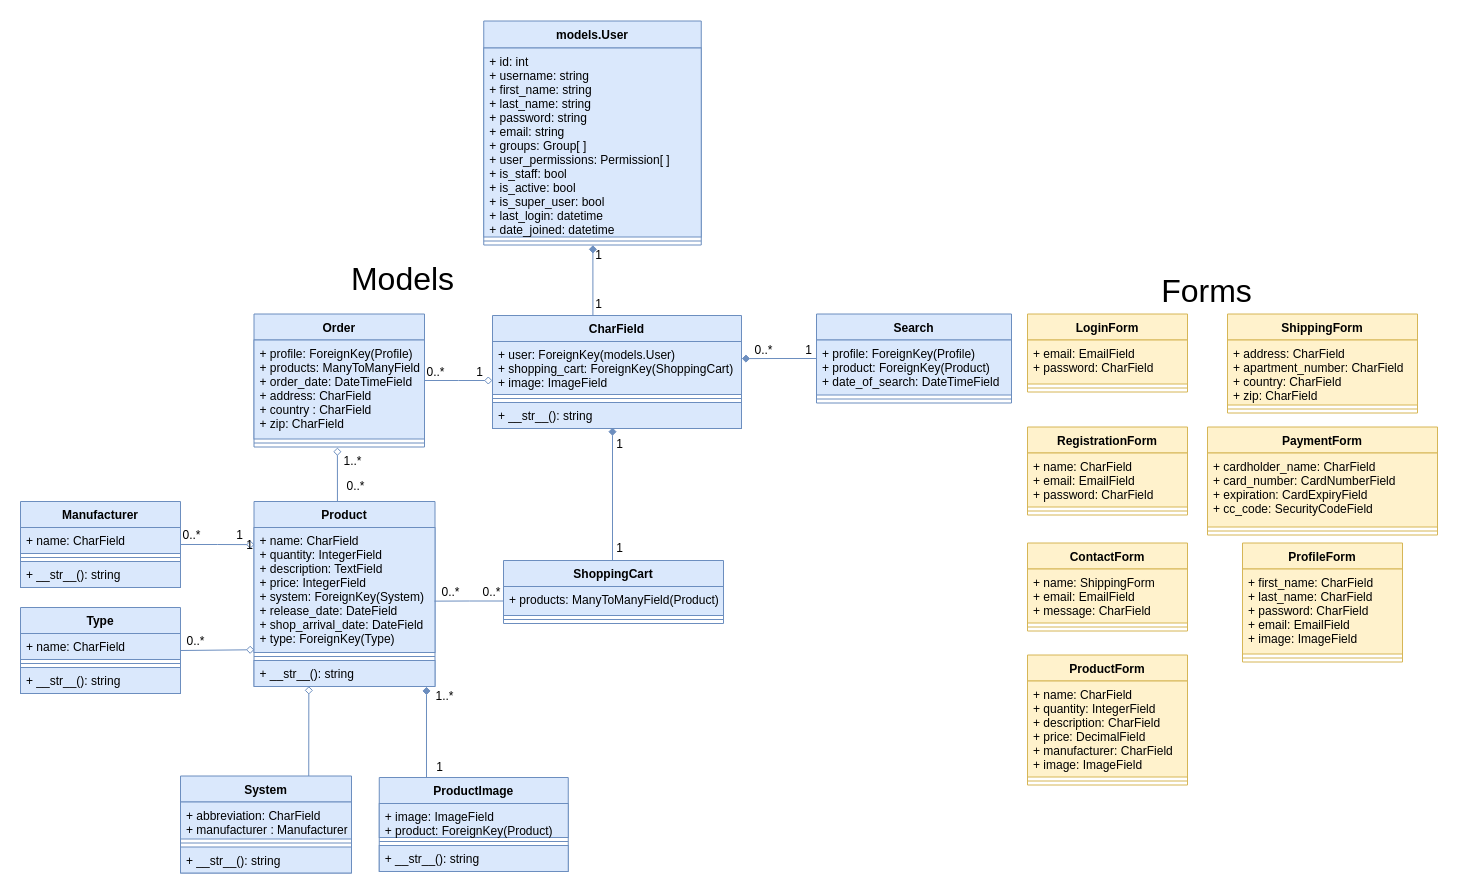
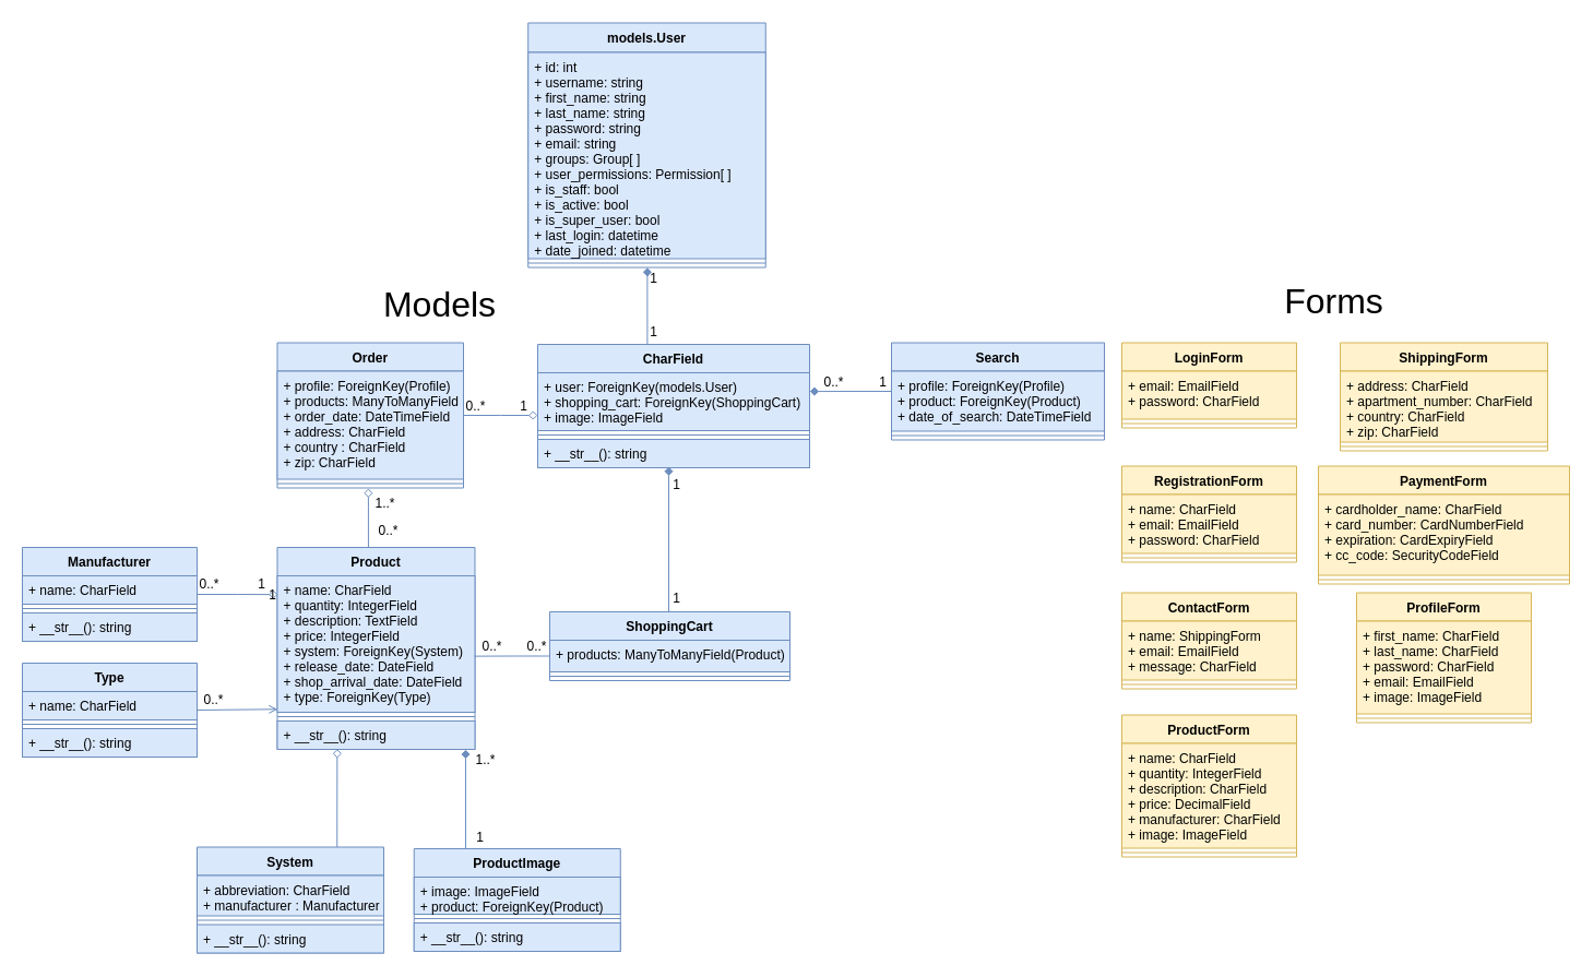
- <mxCell id="48" value="&lt;font style=&quot;font-size: 32px&quot;&gt;Forms&lt;/font&gt;" style="text;html=1;align=center;verticalAlign=middle;resizable=0;points=[];autosize=1;" parent="1" vertex="1"><mxGeometry x="1151" y="276" width="110" height="30" as="geometry" /></mxCell>
+ <mxCell id="48" value="&lt;font style=&quot;font-size: 32px&quot;&gt;Forms&lt;/font&gt;" style="text;html=1;align=center;verticalAlign=middle;resizable=0;points=[];autosize=1;" parent="1" vertex="1"><mxGeometry x="1166" y="261" width="110" height="30" as="geometry" /></mxCell>
- <mxCell id="83" style="edgeStyle=orthogonalEdgeStyle;rounded=0;orthogonalLoop=1;jettySize=auto;html=1;exitX=1;exitY=0.5;exitDx=0;exitDy=0;entryX=0.002;entryY=0.978;entryDx=0;entryDy=0;entryPerimeter=0;endArrow=diamond;endFill=0;fillColor=#dae8fc;strokeColor=#6c8ebf;" parent="1" source="84" target="65" edge="1"><mxGeometry relative="1" as="geometry"><Array as="points"><mxPoint x="180" y="649" /></Array></mxGeometry></mxCell>
+ <mxCell id="83" style="edgeStyle=orthogonalEdgeStyle;rounded=0;orthogonalLoop=1;jettySize=auto;html=1;exitX=1;exitY=0.5;exitDx=0;exitDy=0;entryX=0.002;entryY=0.978;entryDx=0;entryDy=0;entryPerimeter=0;endArrow=open;endFill=0;fillColor=#dae8fc;strokeColor=#6c8ebf;" parent="1" source="84" target="65" edge="1"><mxGeometry relative="1" as="geometry"><Array as="points"><mxPoint x="180" y="649" /></Array></mxGeometry></mxCell>
